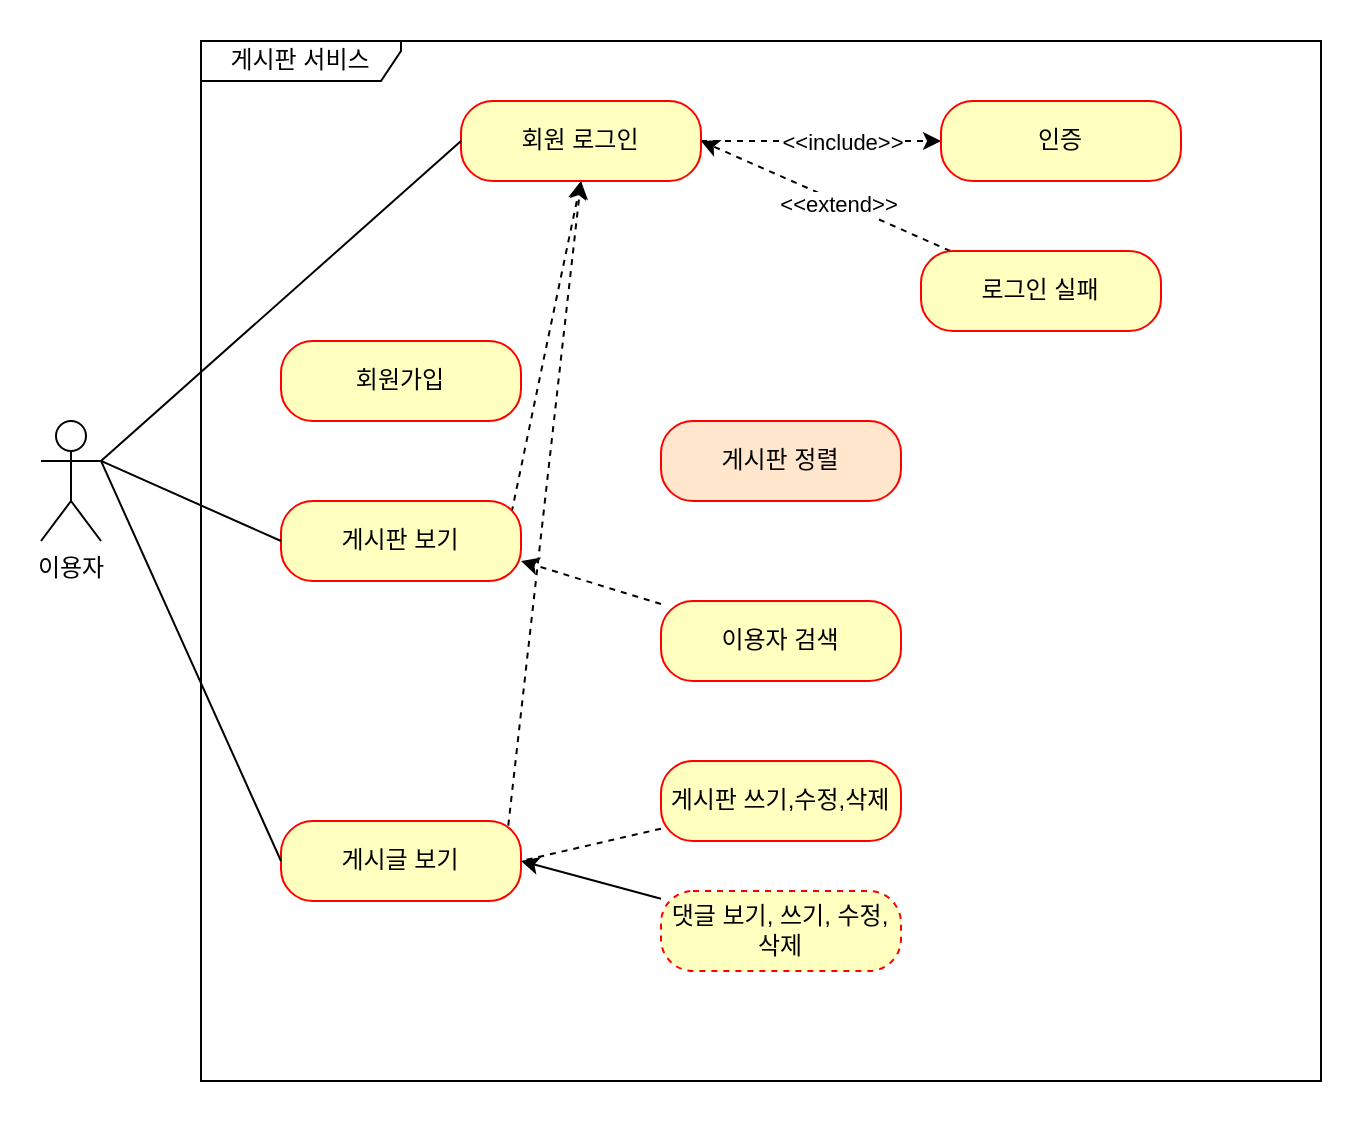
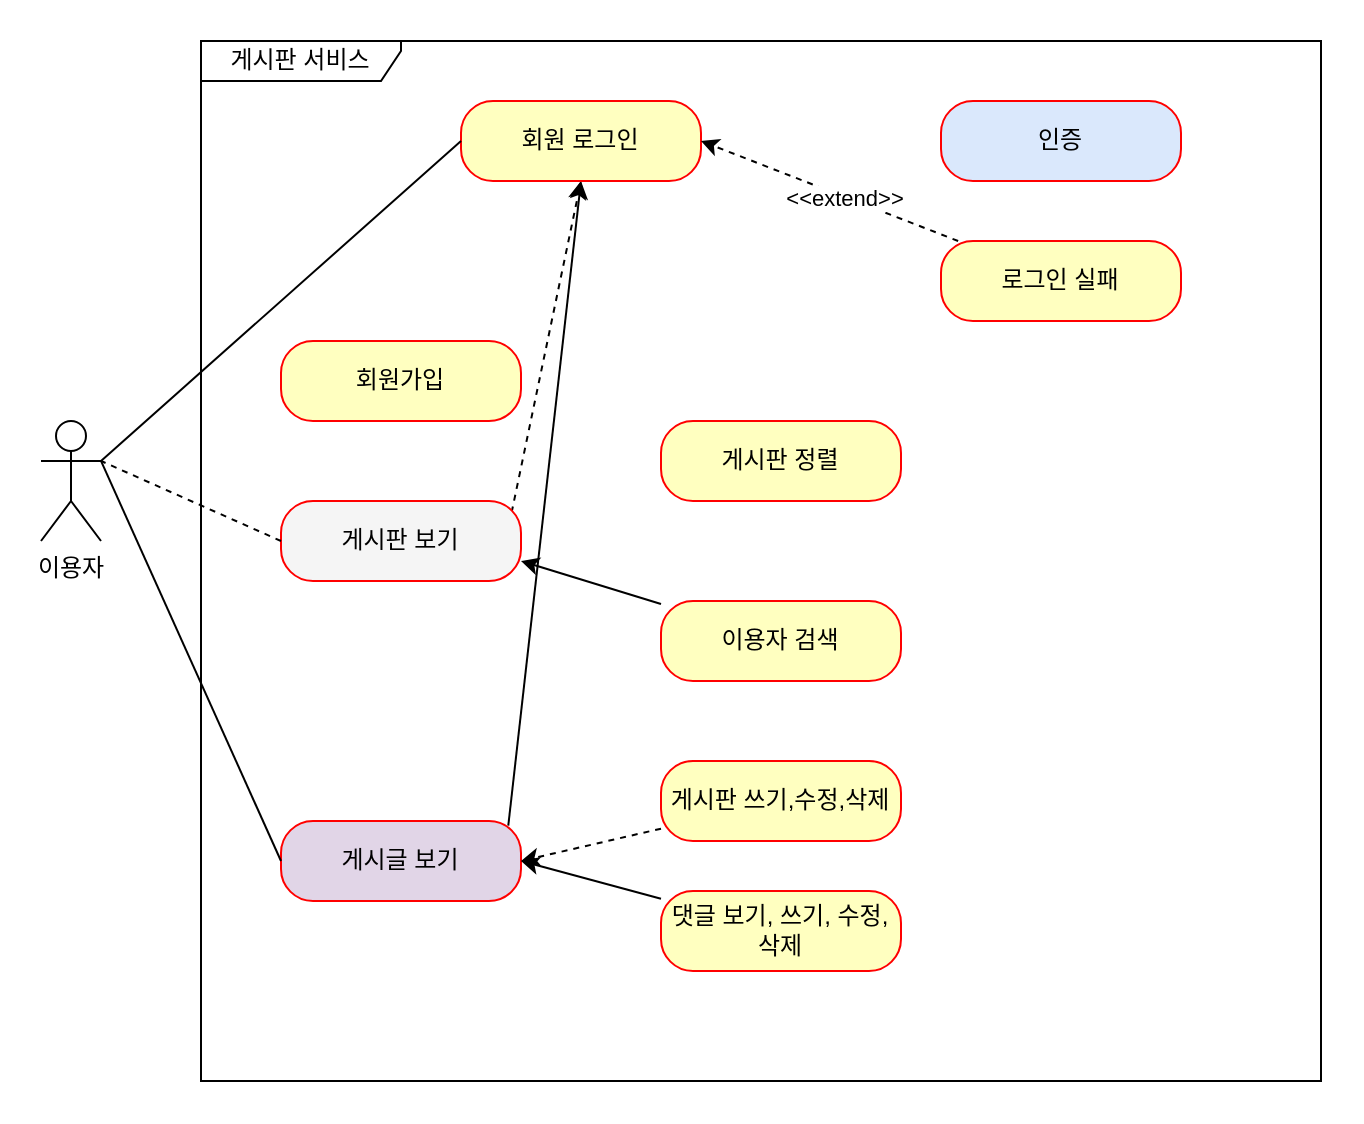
- <mxCell id="9" style="rounded=0;orthogonalLoop=1;jettySize=auto;html=1;endArrow=classic;endFill=1;dashed=1;" edge="1" parent="1" source="11" target="12"><mxGeometry relative="1" as="geometry" /></mxCell>
- <mxCell id="10" value="&amp;lt;&amp;lt;include&amp;gt;&amp;gt;" style="edgeLabel;html=1;align=center;verticalAlign=middle;resizable=0;points=[];" vertex="1" connectable="0" parent="9"><mxGeometry x="-0.05" y="1" relative="1" as="geometry"><mxPoint x="13" y="1" as="offset" /></mxGeometry></mxCell>
- <mxCell id="12" value="인증" style="rounded=1;whiteSpace=wrap;html=1;arcSize=40;fontColor=#000000;fillColor=#ffffc0;strokeColor=#ff0000;" vertex="1" parent="1"><mxGeometry x="470" y="50" width="120" height="40" as="geometry" /></mxCell>
+ <mxCell id="12" value="인증" style="rounded=1;whiteSpace=wrap;html=1;arcSize=40;fontColor=#000000;fillColor=#dae8fc;strokeColor=#ff0000;" vertex="1" parent="1"><mxGeometry x="470" y="50" width="120" height="40" as="geometry" /></mxCell>
- <mxCell id="15" value="로그인 실패" style="rounded=1;whiteSpace=wrap;html=1;arcSize=40;fontColor=#000000;fillColor=#ffffc0;strokeColor=#ff0000;" vertex="1" parent="1"><mxGeometry x="460" y="125" width="120" height="40" as="geometry" /></mxCell>
+ <mxCell id="15" value="로그인 실패" style="rounded=1;whiteSpace=wrap;html=1;arcSize=40;fontColor=#000000;fillColor=#ffffc0;strokeColor=#ff0000;" vertex="1" parent="1"><mxGeometry x="470" y="120" width="120" height="40" as="geometry" /></mxCell>
- <mxCell id="16" value="게시판 정렬" style="rounded=1;whiteSpace=wrap;html=1;arcSize=40;fontColor=#000000;fillColor=#ffe6cc;strokeColor=#ff0000;" vertex="1" parent="1"><mxGeometry x="330" y="210" width="120" height="40" as="geometry" /></mxCell>
+ <mxCell id="16" value="게시판 정렬" style="rounded=1;whiteSpace=wrap;html=1;arcSize=40;fontColor=#000000;fillColor=#ffffc0;strokeColor=#ff0000;" vertex="1" parent="1"><mxGeometry x="330" y="210" width="120" height="40" as="geometry" /></mxCell>
- <mxCell id="24" style="rounded=0;orthogonalLoop=1;jettySize=auto;html=1;entryX=1;entryY=0.333;entryDx=0;entryDy=0;entryPerimeter=0;endArrow=none;endFill=0;exitX=0;exitY=0.5;exitDx=0;exitDy=0;" edge="1" parent="1" source="6" target="2"><mxGeometry relative="1" as="geometry"><mxPoint x="150" y="216" as="sourcePoint" /><mxPoint x="60" y="240" as="targetPoint" /></mxGeometry></mxCell>
+ <mxCell id="24" style="rounded=0;orthogonalLoop=1;jettySize=auto;html=1;entryX=1;entryY=0.333;entryDx=0;entryDy=0;entryPerimeter=0;endArrow=none;endFill=0;exitX=0;exitY=0.5;exitDx=0;exitDy=0;dashed=1;" edge="1" parent="1" source="6" target="2"><mxGeometry relative="1" as="geometry"><mxPoint x="150" y="216" as="sourcePoint" /><mxPoint x="60" y="240" as="targetPoint" /></mxGeometry></mxCell>
- <mxCell id="7" style="rounded=0;orthogonalLoop=1;jettySize=auto;html=1;entryX=0.5;entryY=1;entryDx=0;entryDy=0;dashed=1;exitX=0.947;exitY=0.058;exitDx=0;exitDy=0;exitPerimeter=0;" edge="1" parent="1" source="8" target="11"><mxGeometry relative="1" as="geometry" /></mxCell>
+ <mxCell id="7" style="rounded=0;orthogonalLoop=1;jettySize=auto;html=1;entryX=0.5;entryY=1;entryDx=0;entryDy=0;dashed=0;exitX=0.947;exitY=0.058;exitDx=0;exitDy=0;exitPerimeter=0;" edge="1" parent="1" source="8" target="11"><mxGeometry relative="1" as="geometry" /></mxCell>
- <mxCell id="6" value="게시판 보기" style="rounded=1;whiteSpace=wrap;html=1;arcSize=40;fontColor=#000000;fillColor=#ffffc0;strokeColor=#ff0000;" vertex="1" parent="1"><mxGeometry x="140" y="250" width="120" height="40" as="geometry" /></mxCell>
+ <mxCell id="6" value="게시판 보기" style="rounded=1;whiteSpace=wrap;html=1;arcSize=40;fontColor=#000000;fillColor=#f5f5f5;strokeColor=#ff0000;" vertex="1" parent="1"><mxGeometry x="140" y="250" width="120" height="40" as="geometry" /></mxCell>
- <mxCell id="17" style="rounded=0;orthogonalLoop=1;jettySize=auto;html=1;entryX=1;entryY=0.75;entryDx=0;entryDy=0;dashed=1;" edge="1" parent="1" source="18" target="6"><mxGeometry relative="1" as="geometry" /></mxCell>
+ <mxCell id="17" style="rounded=0;orthogonalLoop=1;jettySize=auto;html=1;entryX=1;entryY=0.75;entryDx=0;entryDy=0;dashed=0;" edge="1" parent="1" source="18" target="6"><mxGeometry relative="1" as="geometry" /></mxCell>
- <mxCell id="19" style="rounded=0;orthogonalLoop=1;jettySize=auto;html=1;entryX=1;entryY=0.5;entryDx=0;entryDy=0;dashed=1;endArrow=none;" edge="1" parent="1" source="20" target="8"><mxGeometry relative="1" as="geometry" /></mxCell>
+ <mxCell id="19" style="rounded=0;orthogonalLoop=1;jettySize=auto;html=1;entryX=1;entryY=0.5;entryDx=0;entryDy=0;dashed=1;" edge="1" parent="1" source="20" target="8"><mxGeometry relative="1" as="geometry" /></mxCell>
- <mxCell id="8" value="게시글 보기" style="rounded=1;whiteSpace=wrap;html=1;arcSize=40;fontColor=#000000;fillColor=#ffffc0;strokeColor=#ff0000;" vertex="1" parent="1"><mxGeometry x="140" y="410" width="120" height="40" as="geometry" /></mxCell>
+ <mxCell id="8" value="게시글 보기" style="rounded=1;whiteSpace=wrap;html=1;arcSize=40;fontColor=#000000;fillColor=#e1d5e7;strokeColor=#ff0000;" vertex="1" parent="1"><mxGeometry x="140" y="410" width="120" height="40" as="geometry" /></mxCell>
- <mxCell id="22" value="댓글 보기, 쓰기, 수정, 삭제" style="rounded=1;whiteSpace=wrap;html=1;arcSize=40;fontColor=#000000;fillColor=#ffffc0;strokeColor=#ff0000;dashed=1;" vertex="1" parent="1"><mxGeometry x="330" y="445" width="120" height="40" as="geometry" /></mxCell>
+ <mxCell id="22" value="댓글 보기, 쓰기, 수정, 삭제" style="rounded=1;whiteSpace=wrap;html=1;arcSize=40;fontColor=#000000;fillColor=#ffffc0;strokeColor=#ff0000;" vertex="1" parent="1"><mxGeometry x="330" y="445" width="120" height="40" as="geometry" /></mxCell>
